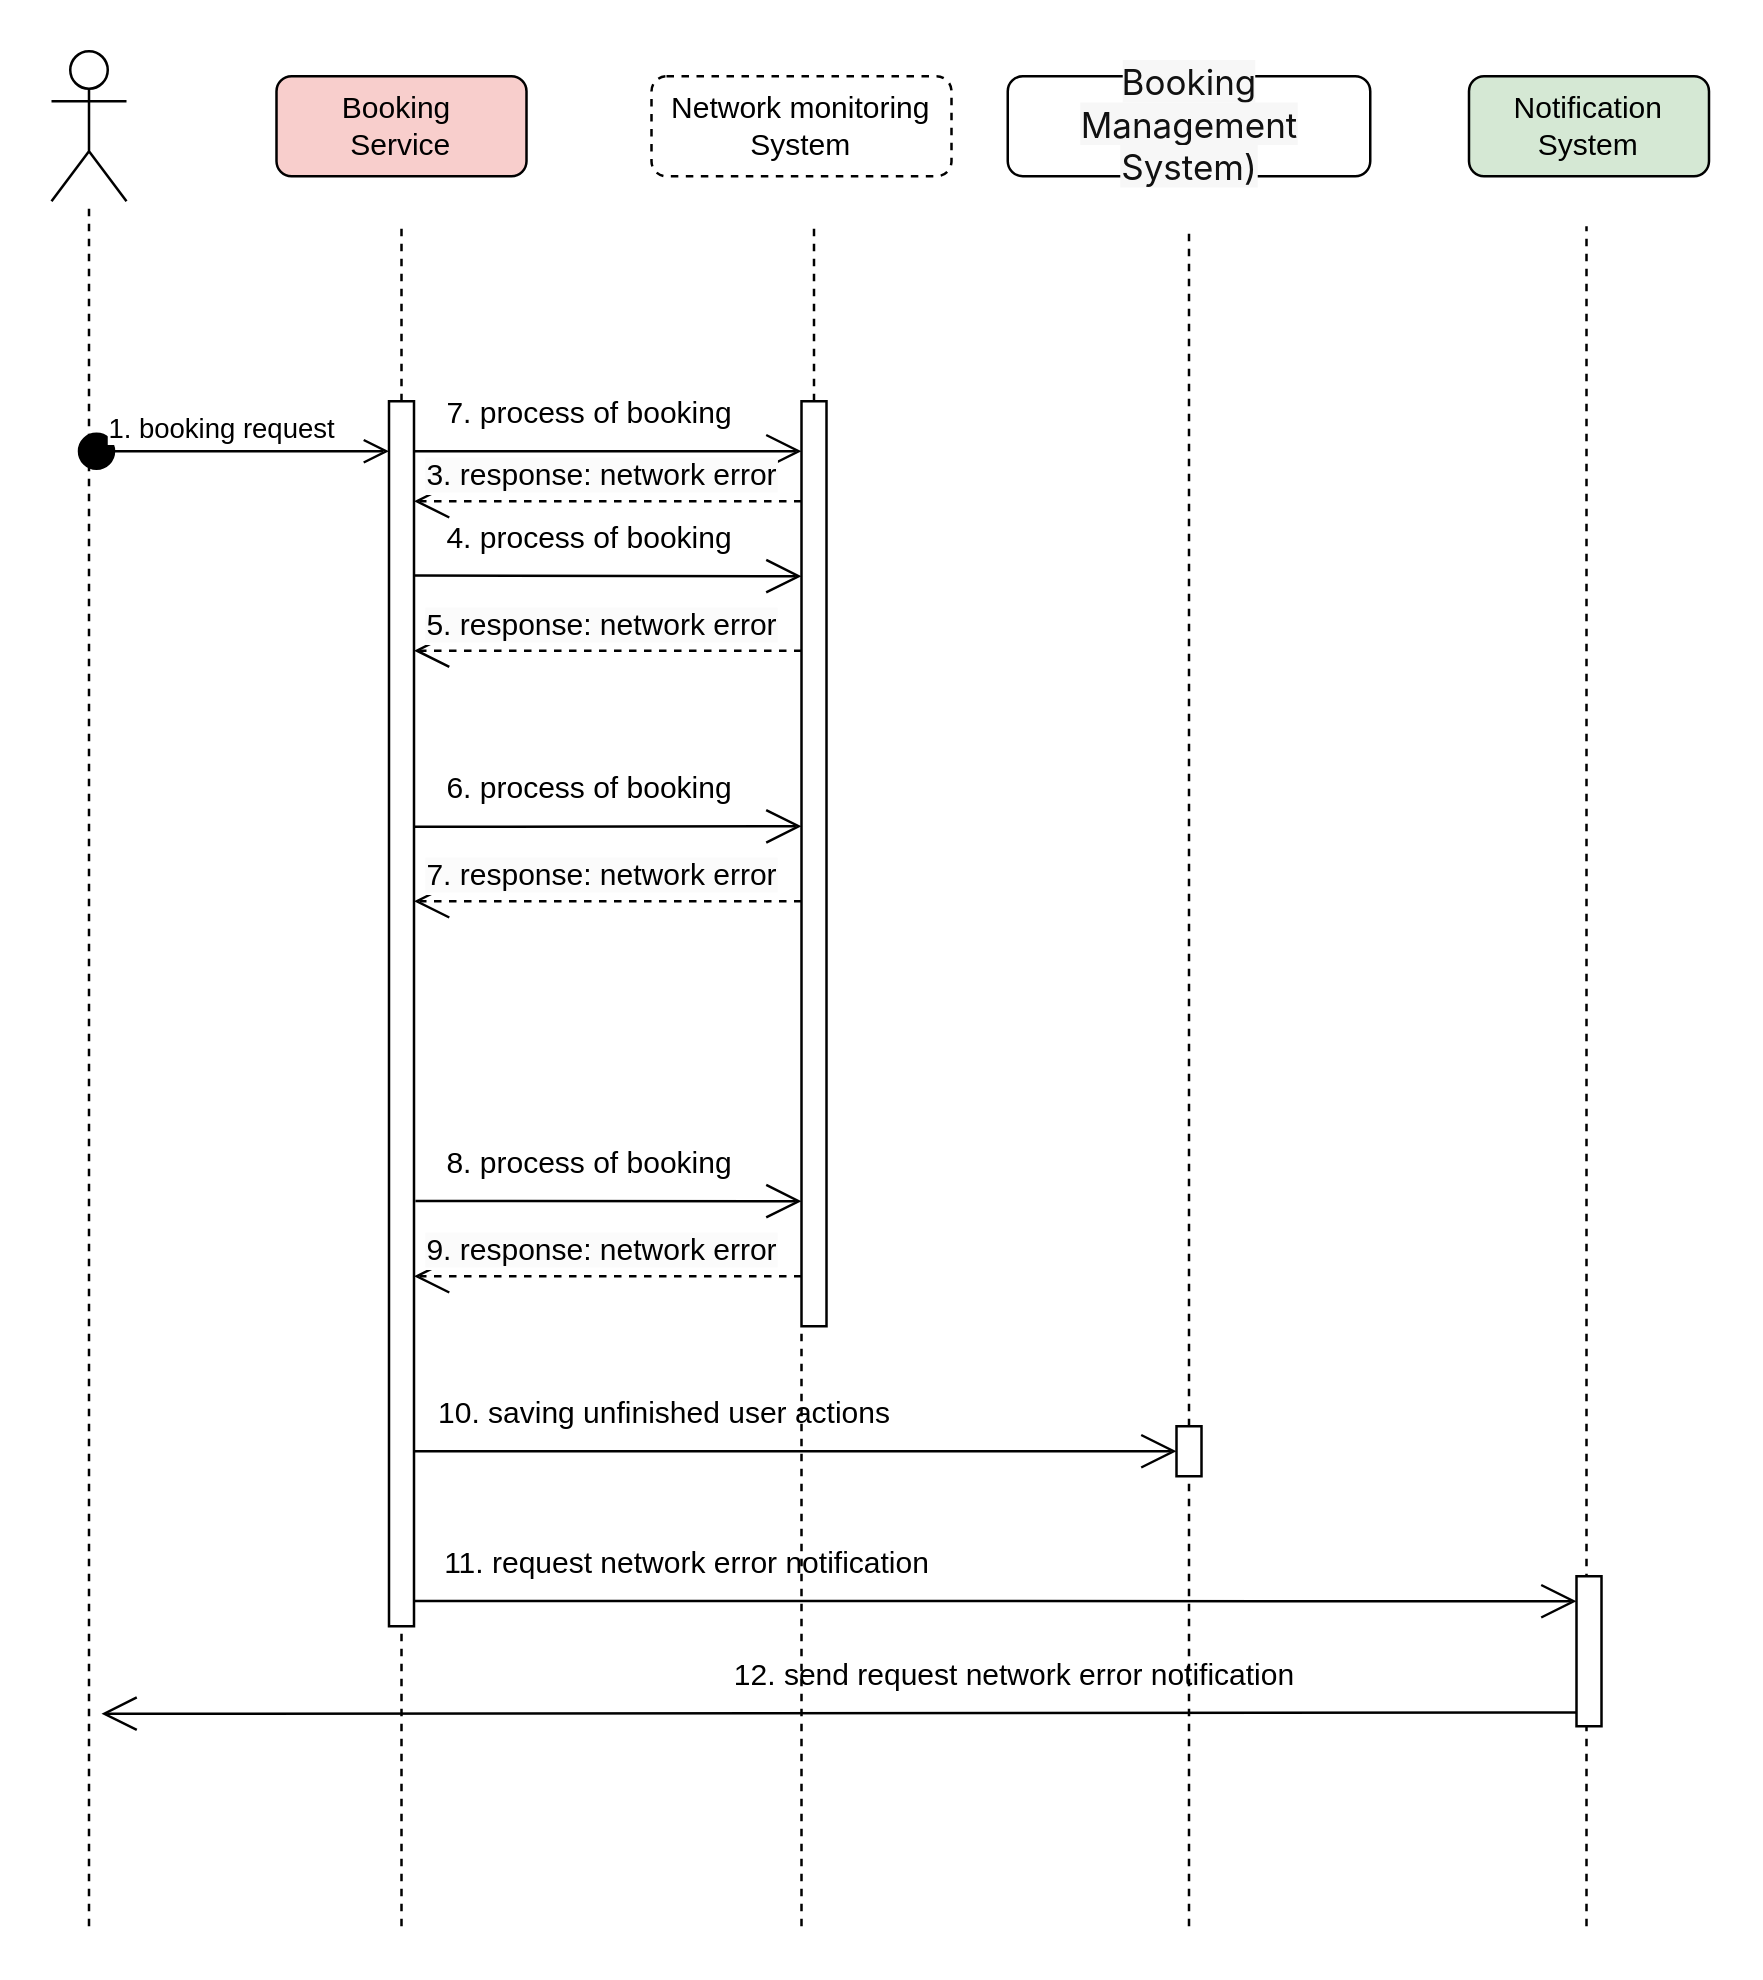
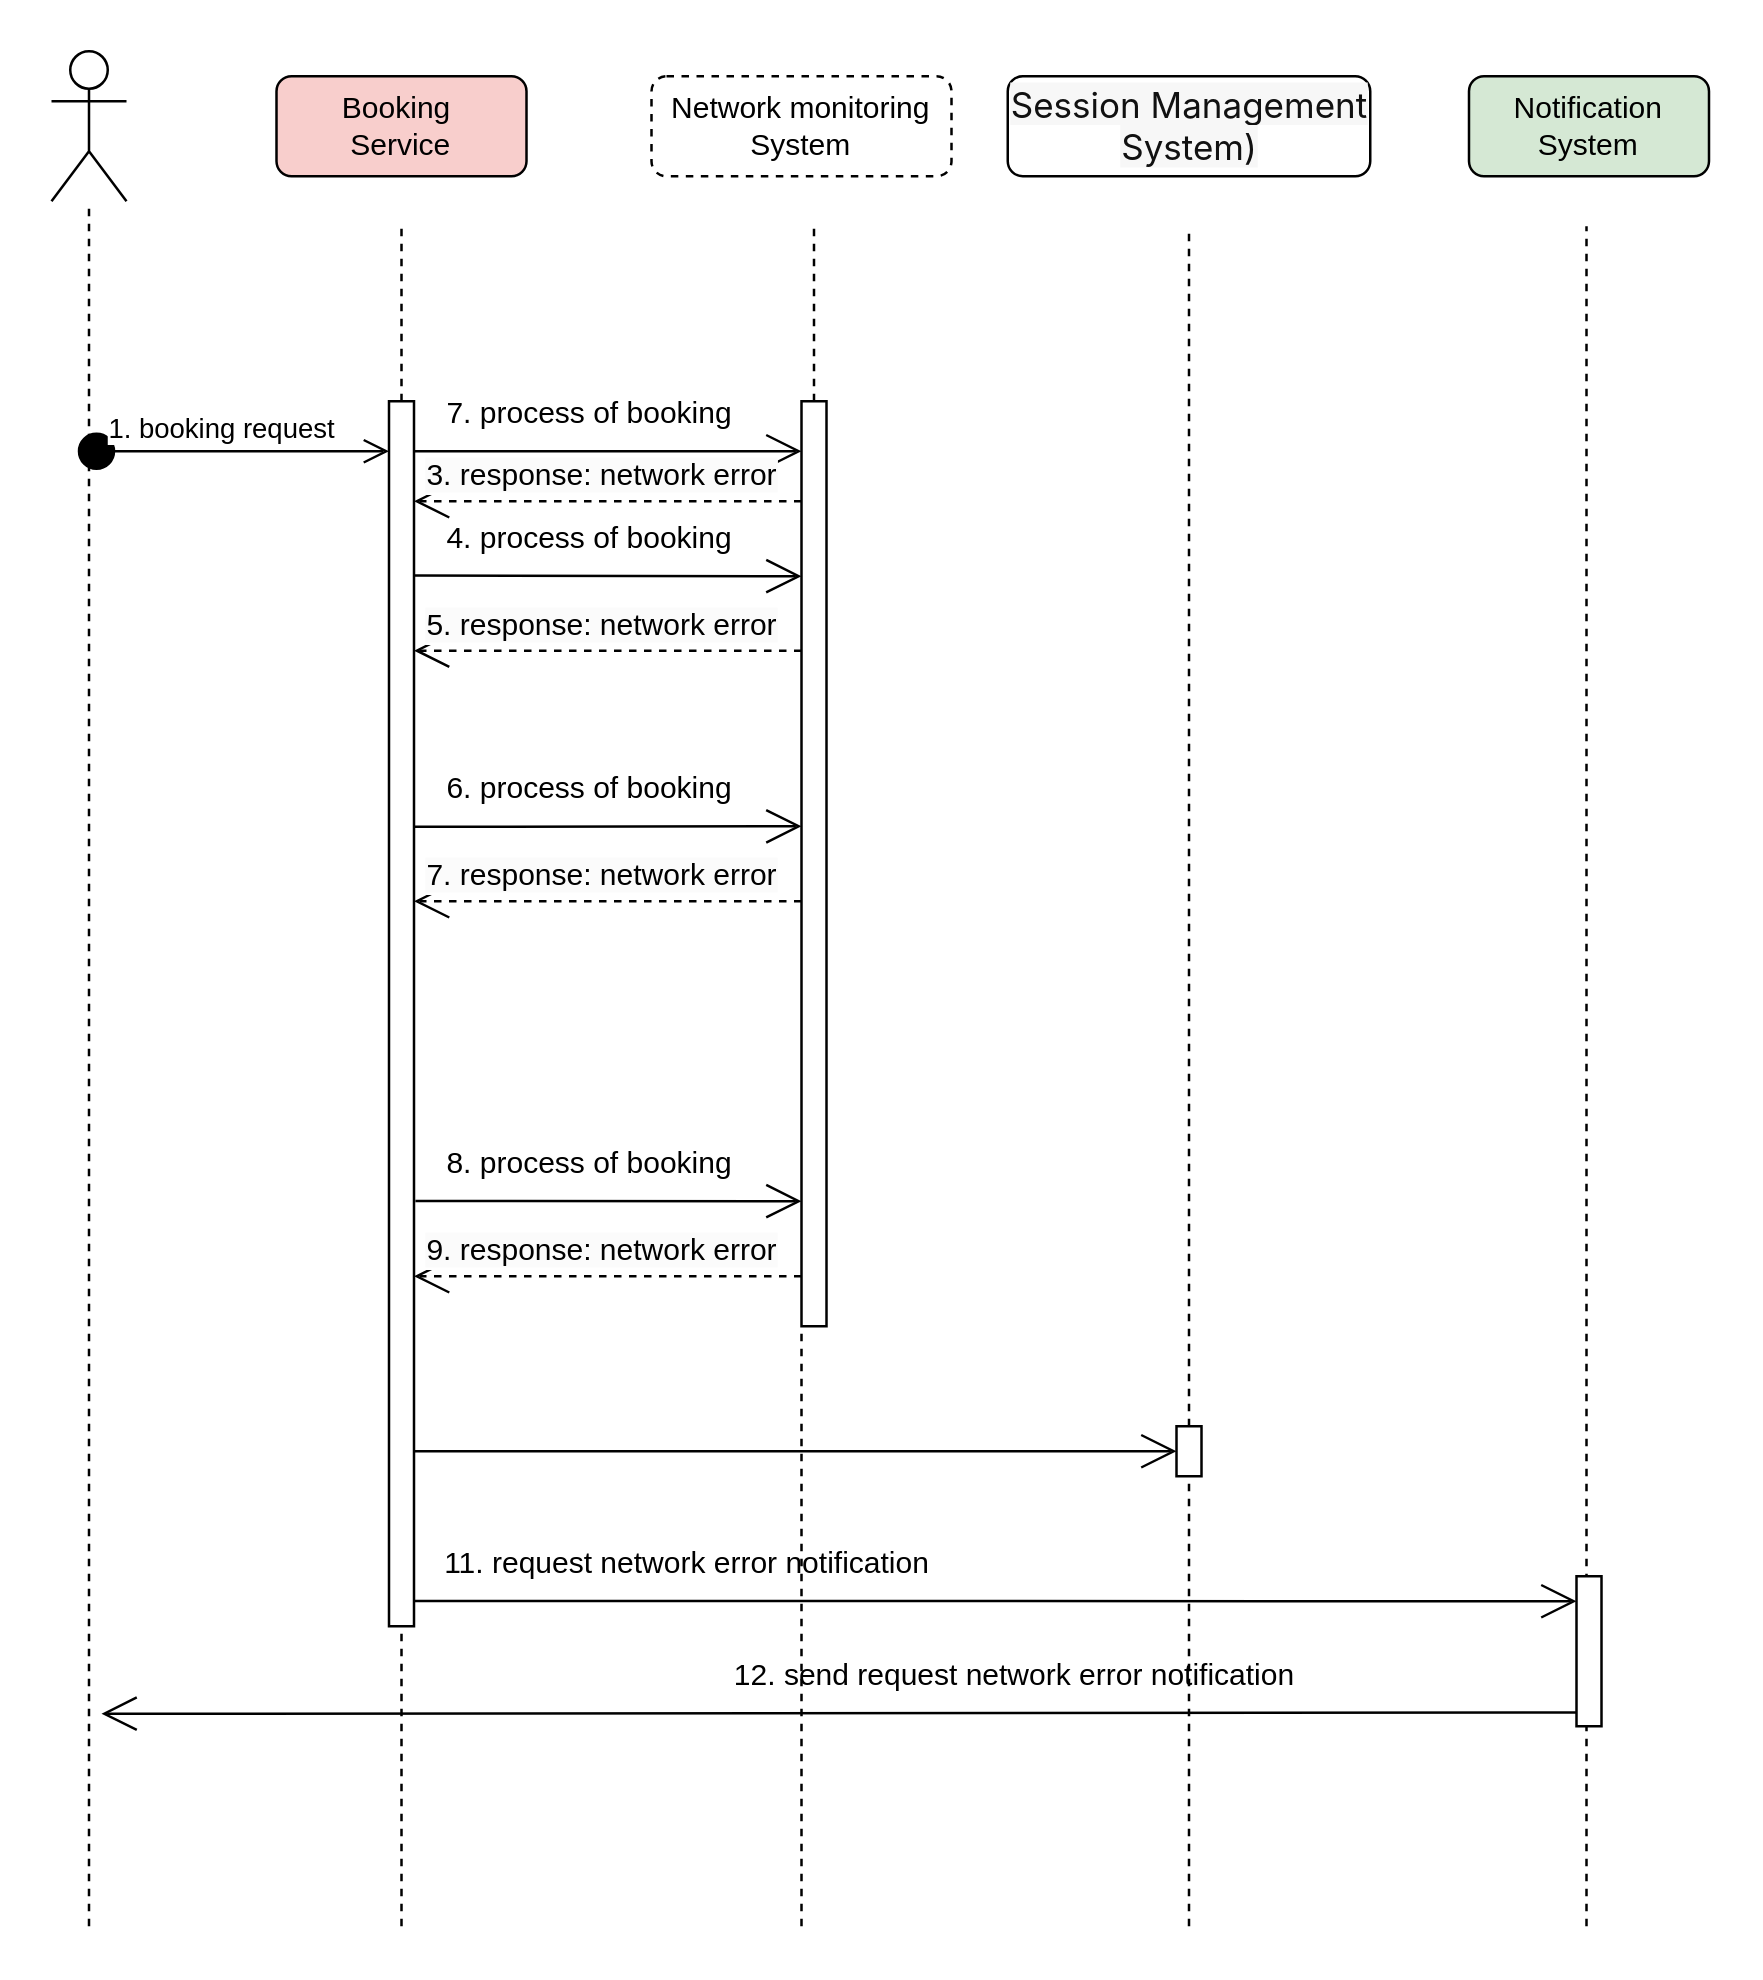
- <mxCell id="32" value="&lt;span style=&quot;color: rgb(17, 17, 17); font-family: -apple-system, Roboto, SegoeUI, &amp;quot;Segoe UI&amp;quot;, &amp;quot;Helvetica Neue&amp;quot;, Helvetica, &amp;quot;Microsoft YaHei&amp;quot;, &amp;quot;Meiryo UI&amp;quot;, Meiryo, &amp;quot;Arial Unicode MS&amp;quot;, sans-serif; font-size: 14px; text-align: start; background-color: rgb(247, 247, 247);&quot;&gt;Booking Management System)&lt;/span&gt;" style="rounded=1;whiteSpace=wrap;html=1;" vertex="1" parent="1"><mxGeometry x="402.5" y="30" width="145" height="40" as="geometry" /></mxCell>
+ <mxCell id="32" value="&lt;span style=&quot;color: rgb(17, 17, 17); font-family: -apple-system, Roboto, SegoeUI, &amp;quot;Segoe UI&amp;quot;, &amp;quot;Helvetica Neue&amp;quot;, Helvetica, &amp;quot;Microsoft YaHei&amp;quot;, &amp;quot;Meiryo UI&amp;quot;, Meiryo, &amp;quot;Arial Unicode MS&amp;quot;, sans-serif; font-size: 14px; text-align: start; background-color: rgb(247, 247, 247);&quot;&gt;Session Management System)&lt;/span&gt;" style="rounded=1;whiteSpace=wrap;html=1;" vertex="1" parent="1"><mxGeometry x="402.5" y="30" width="145" height="40" as="geometry" /></mxCell>
- <mxCell id="37" value="10. saving unfinished user actions" style="text;html=1;align=center;verticalAlign=middle;resizable=0;points=[];autosize=1;strokeColor=none;fillColor=none;" vertex="1" parent="1"><mxGeometry x="165" y="550" width="200" height="30" as="geometry" /></mxCell>
